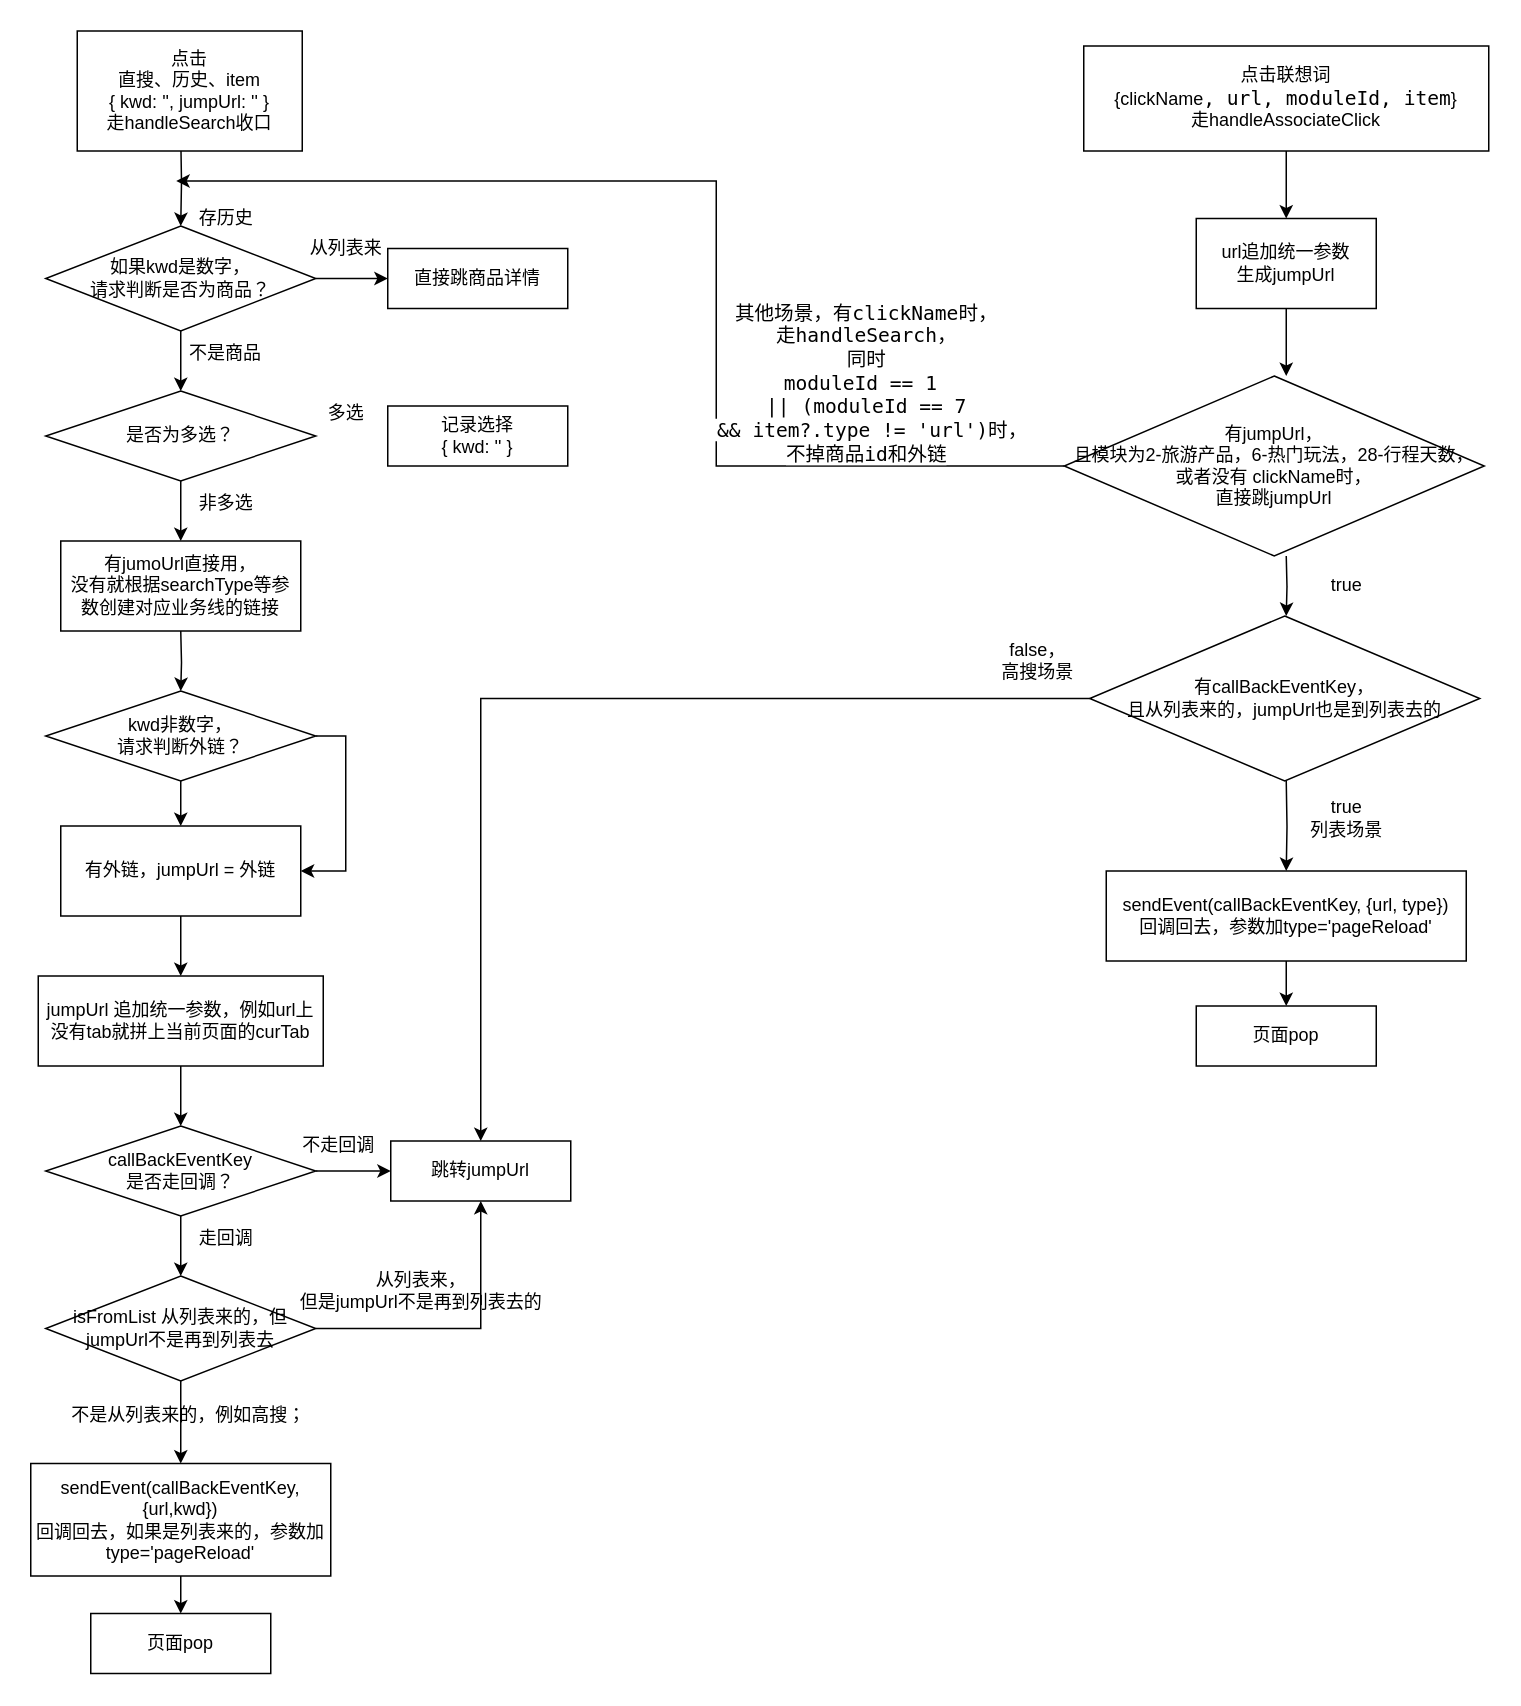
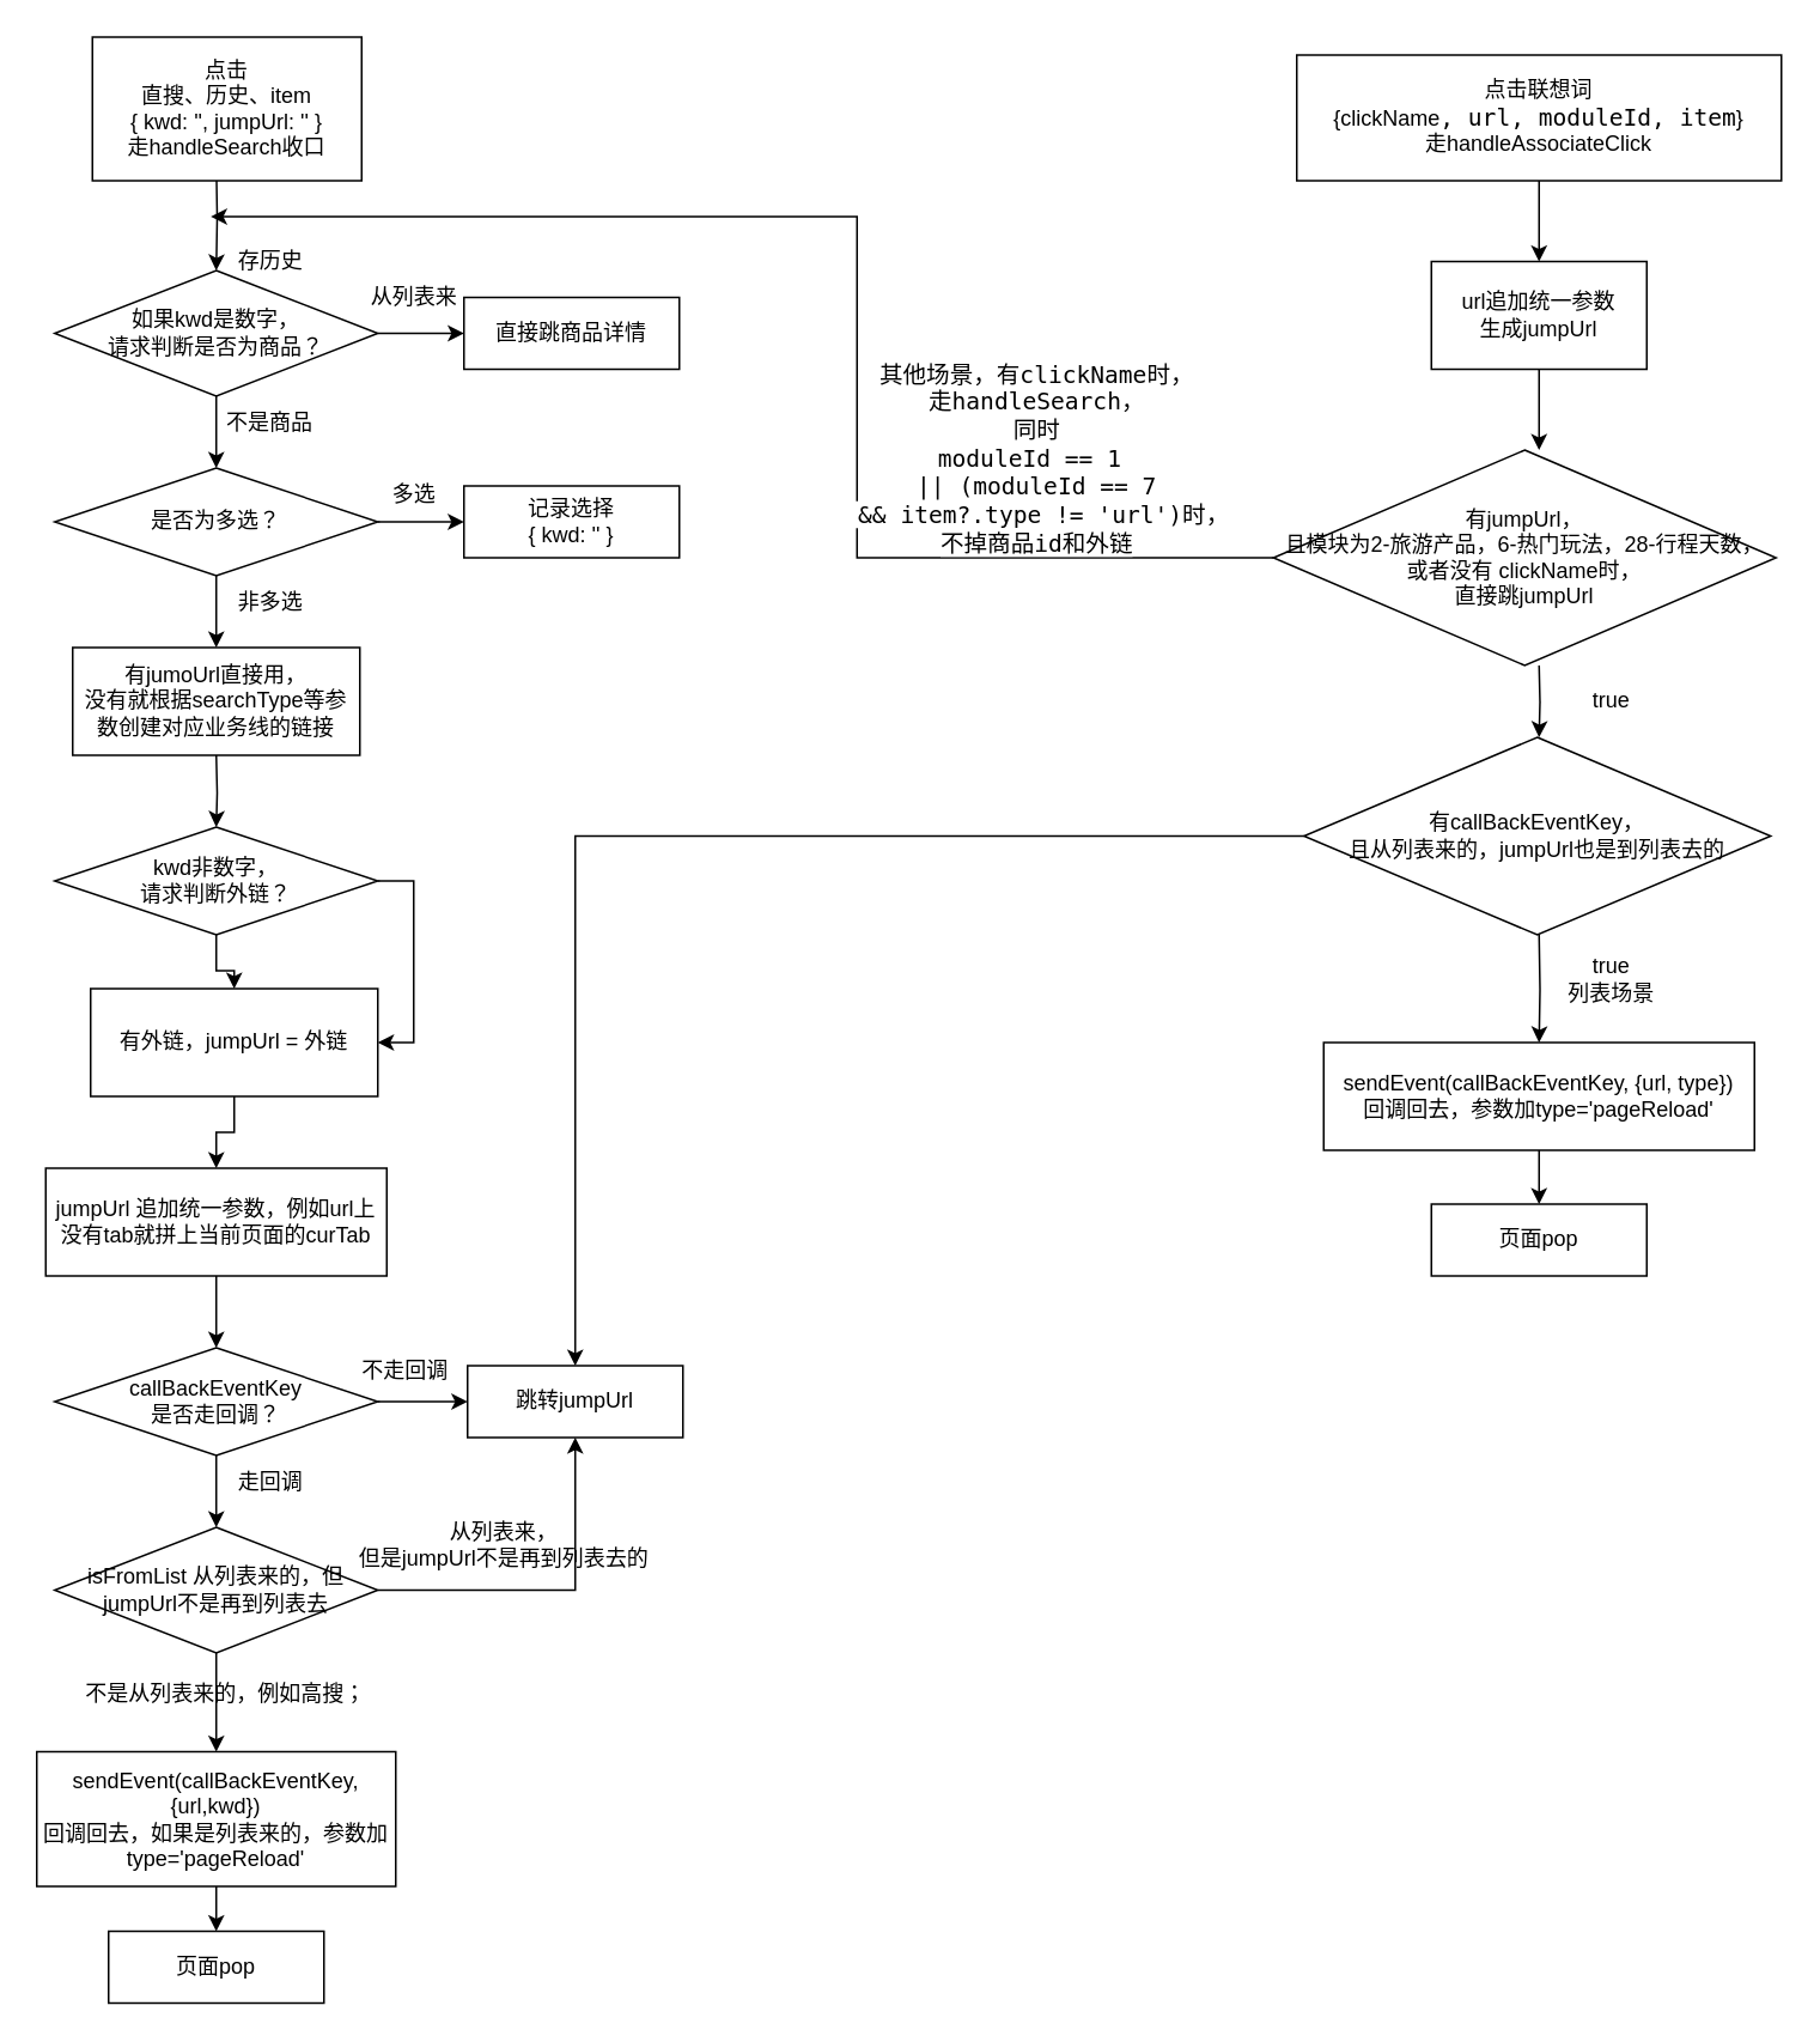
+ <mxCell id="8" value="" style="edgeStyle=orthogonalEdgeStyle;rounded=0;orthogonalLoop=1;jettySize=auto;html=1;" edge="1" parent="1" source="10" target="12"><mxGeometry relative="1" as="geometry" /></mxCell>
- <mxCell id="53" value="false，&lt;br&gt;高搜场景" style="text;html=1;align=center;verticalAlign=middle;resizable=0;points=[];autosize=1;strokeColor=none;fillColor=none;" vertex="1" parent="1"><mxGeometry x="656" y="420" width="70" height="40" as="geometry" /></mxCell>
- <mxCell id="19" value="有外链，jumpUrl = 外链" style="whiteSpace=wrap;html=1;" vertex="1" parent="1"><mxGeometry x="40" y="550" width="160" height="60" as="geometry" /></mxCell>
+ <mxCell id="19" value="有外链，jumpUrl = 外链" style="whiteSpace=wrap;html=1;" vertex="1" parent="1"><mxGeometry x="50" y="550" width="160" height="60" as="geometry" /></mxCell>
